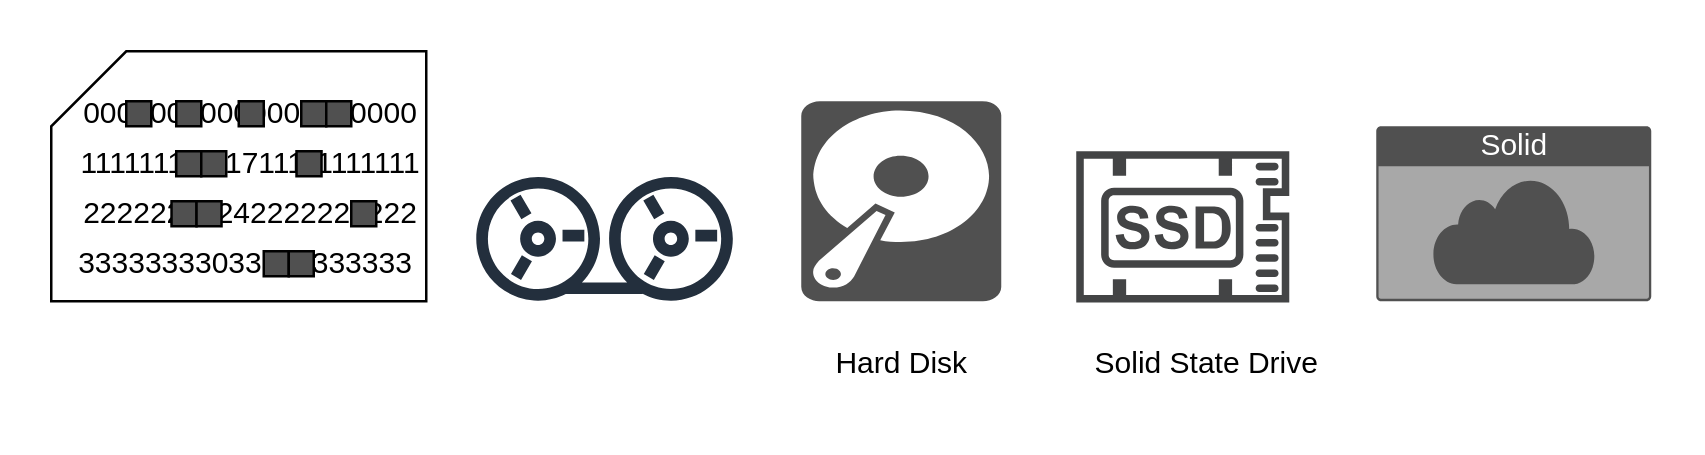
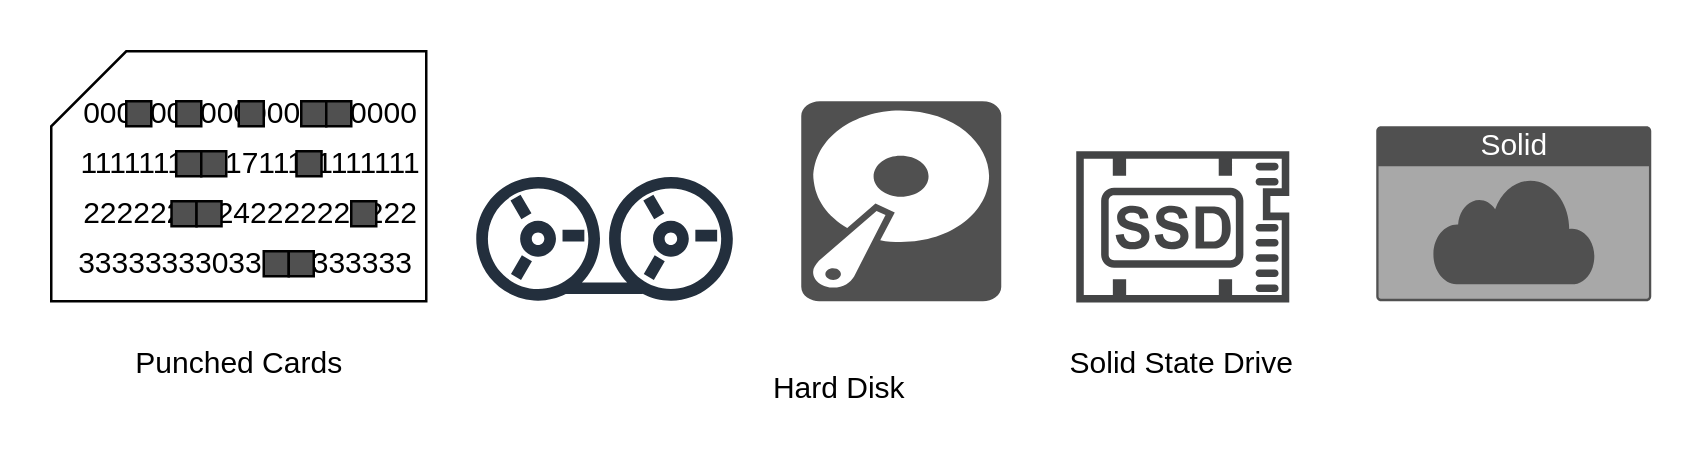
+ <mxCell id="24" value="Punched Cards" style="text;html=1;strokeColor=none;fillColor=none;align=center;verticalAlign=middle;whiteSpace=wrap;rounded=0;" vertex="1" parent="1"><mxGeometry x="46.5" y="130" width="97" height="30" as="geometry" /></mxCell>
- <mxCell id="25" value="Hard Disk" style="text;html=1;strokeColor=none;fillColor=none;align=center;verticalAlign=middle;whiteSpace=wrap;rounded=0;" vertex="1" parent="1"><mxGeometry x="311.5" y="130" width="97" height="30" as="geometry" /></mxCell>
+ <mxCell id="25" value="Hard Disk" style="text;html=1;strokeColor=none;fillColor=none;align=center;verticalAlign=middle;whiteSpace=wrap;rounded=0;" vertex="1" parent="1"><mxGeometry x="286.5" y="140" width="97" height="30" as="geometry" /></mxCell>
- <mxCell id="26" value="Solid State Drive" style="text;html=1;strokeColor=none;fillColor=none;align=center;verticalAlign=middle;whiteSpace=wrap;rounded=0;" vertex="1" parent="1"><mxGeometry x="434.11" y="130" width="97" height="30" as="geometry" /></mxCell>
+ <mxCell id="26" value="Solid State Drive" style="text;html=1;strokeColor=none;fillColor=none;align=center;verticalAlign=middle;whiteSpace=wrap;rounded=0;" vertex="1" parent="1"><mxGeometry x="424.11" y="130" width="97" height="30" as="geometry" /></mxCell>
